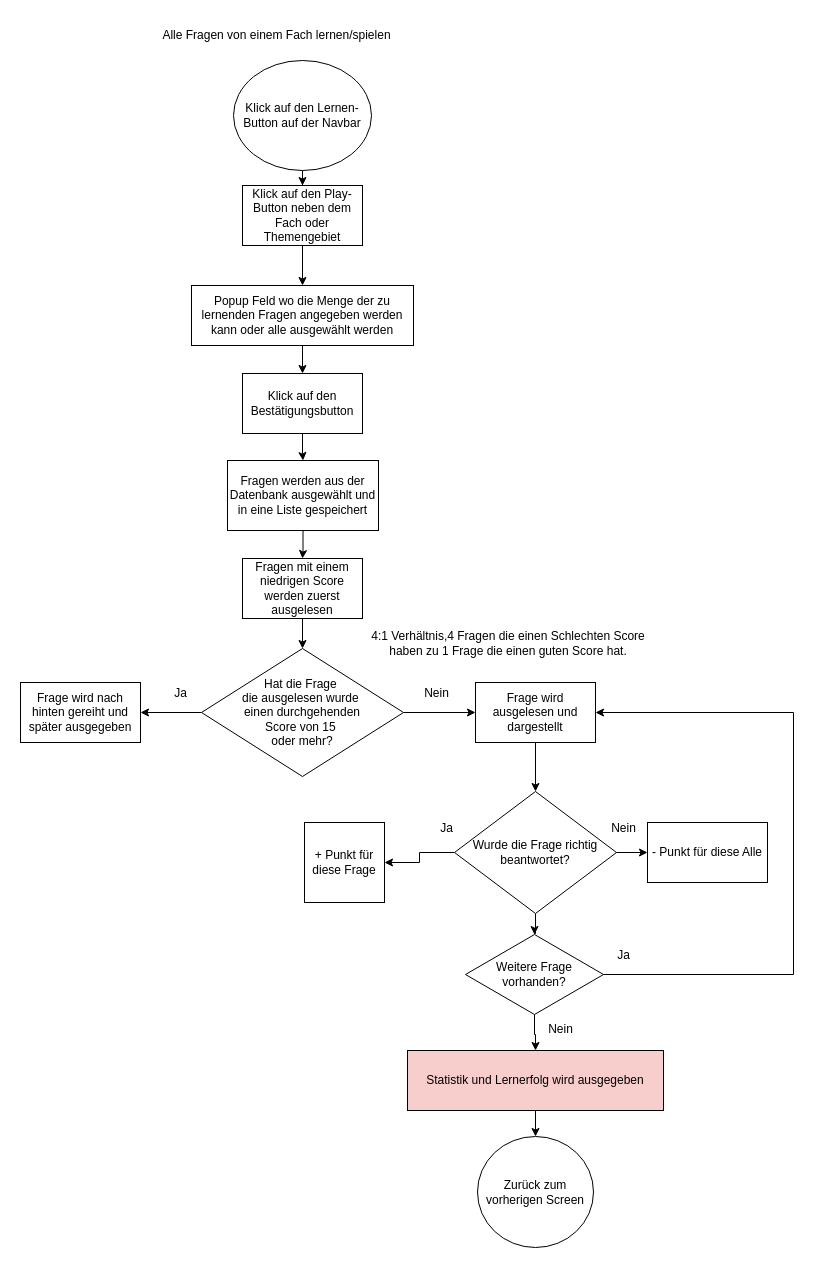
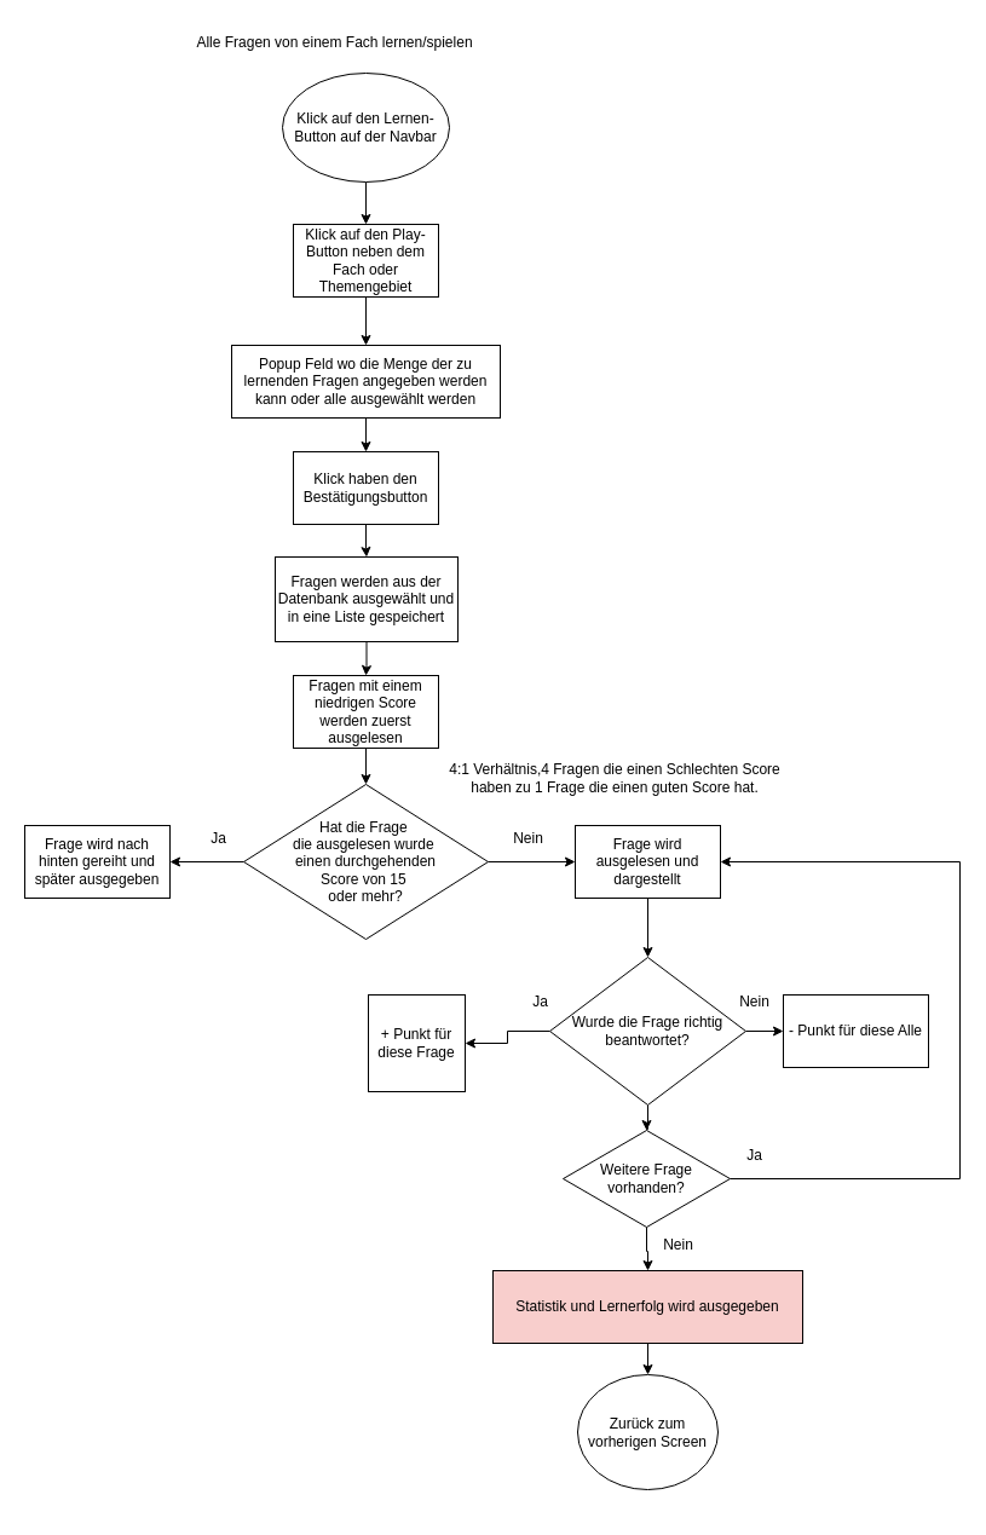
- <mxCell id="3" value="Klick auf den Lernen- Button auf der Navbar" style="ellipse;whiteSpace=wrap;html=1;" vertex="1" parent="1"><mxGeometry x="233" y="60" width="138" height="110" as="geometry" /></mxCell>
+ <mxCell id="3" value="Klick auf den Lernen- Button auf der Navbar" style="ellipse;whiteSpace=wrap;html=1;" vertex="1" parent="1"><mxGeometry x="233" y="60" width="138" height="90" as="geometry" /></mxCell>
- <mxCell id="10" value="Klick auf den Bestätigungsbutton" style="whiteSpace=wrap;html=1;" vertex="1" parent="1"><mxGeometry x="242" y="373" width="120" height="60" as="geometry" /></mxCell>
+ <mxCell id="10" value="Klick haben den Bestätigungsbutton" style="whiteSpace=wrap;html=1;" vertex="1" parent="1"><mxGeometry x="242" y="373" width="120" height="60" as="geometry" /></mxCell>
- <mxCell id="13" value="Zurück zum vorherigen Screen" style="ellipse;whiteSpace=wrap;html=1;" vertex="1" parent="1"><mxGeometry x="477" y="1136" width="116" height="111" as="geometry" /></mxCell>
+ <mxCell id="13" value="Zurück zum vorherigen Screen" style="ellipse;whiteSpace=wrap;html=1;" vertex="1" parent="1"><mxGeometry x="477" y="1136" width="116" height="95" as="geometry" /></mxCell>
